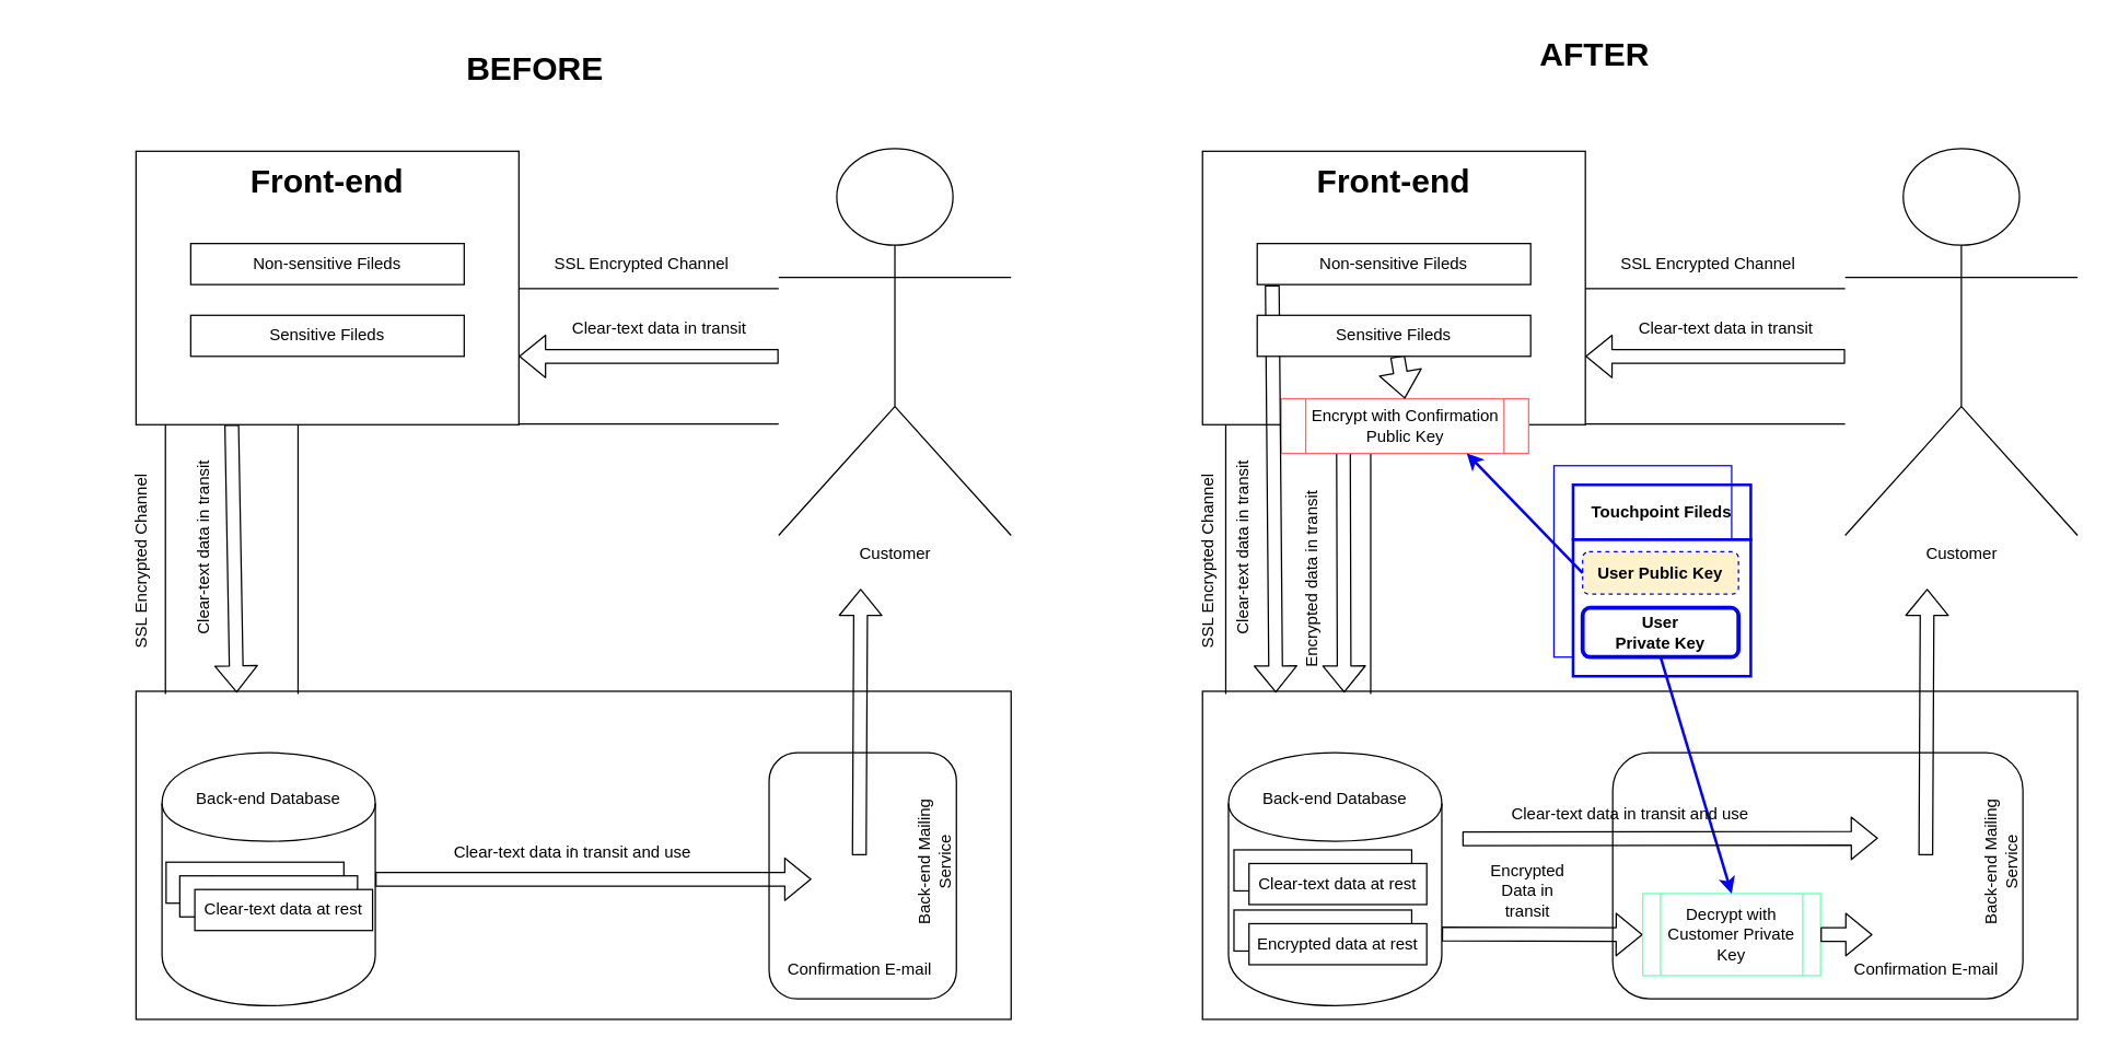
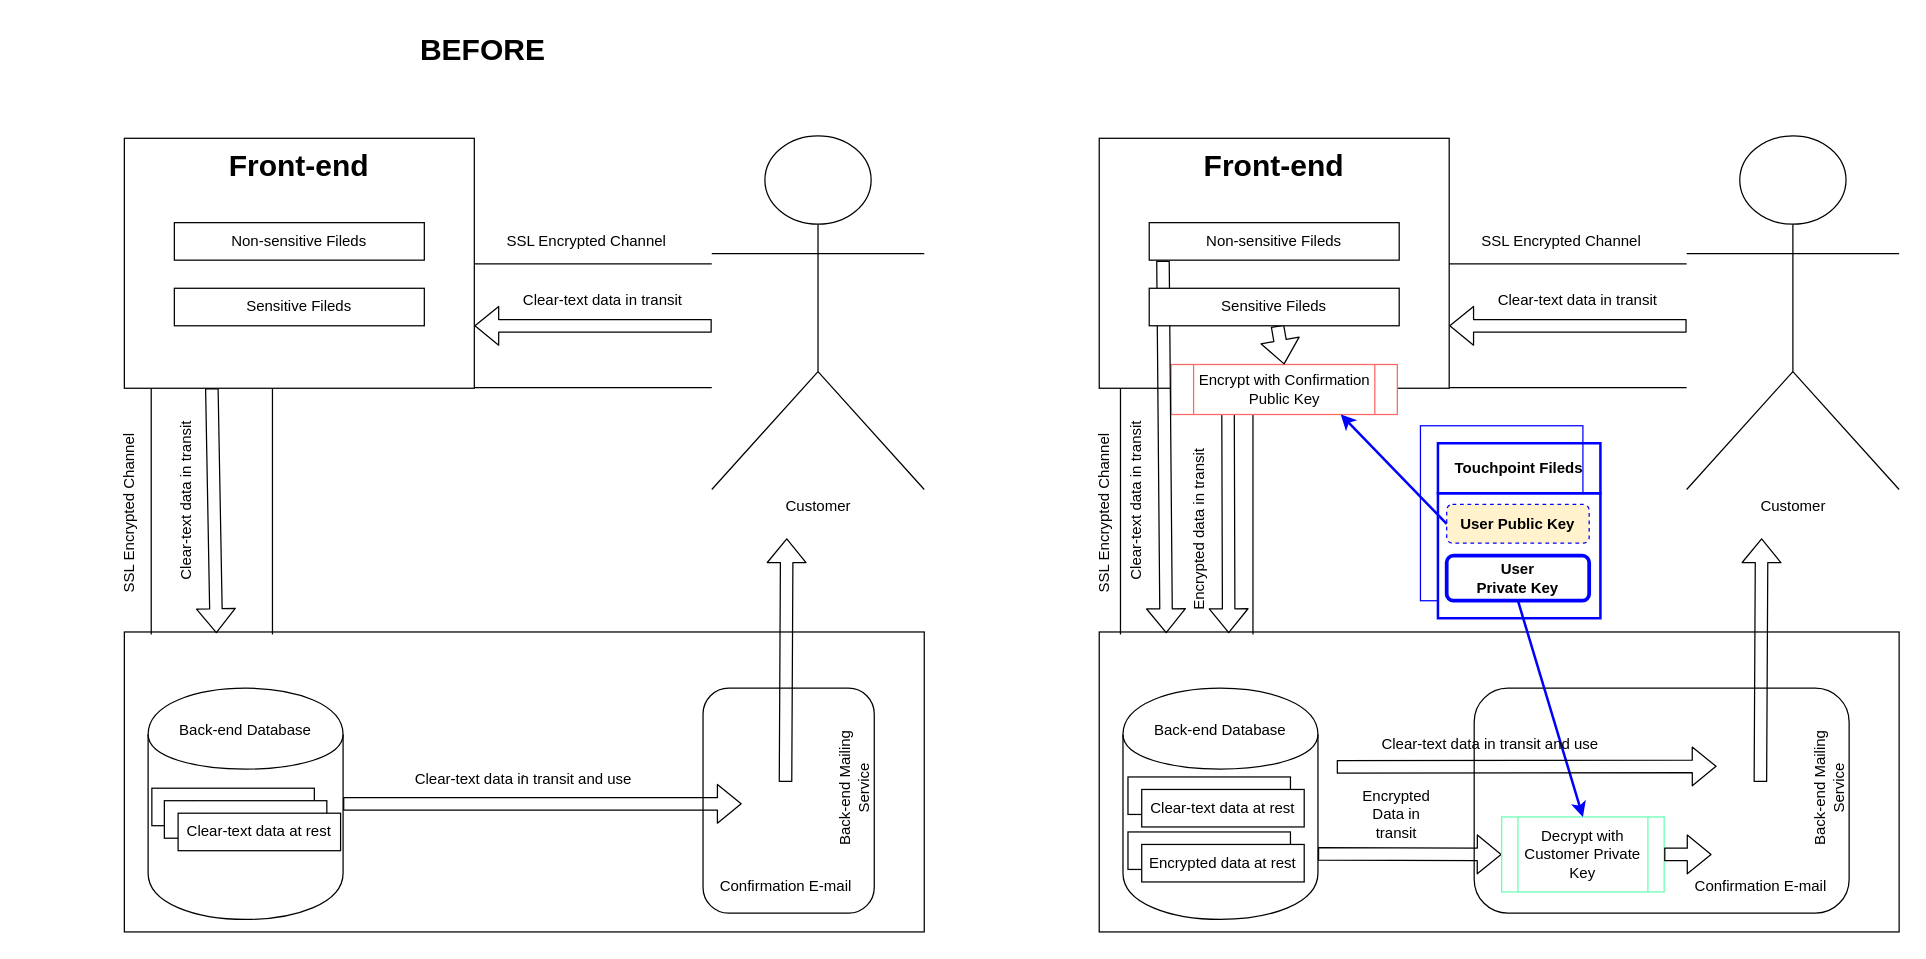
- <mxCell id="30" value="&lt;font style=&quot;font-size: 24px&quot;&gt;&lt;b&gt;AFTER&lt;/b&gt;&lt;/font&gt;" style="text;html=1;strokeColor=none;fillColor=none;align=center;verticalAlign=middle;whiteSpace=wrap;rounded=0;" parent="1" vertex="1"><mxGeometry x="1066" y="20" width="200" height="40" as="geometry" /></mxCell>
- <mxCell id="6" value="&lt;font style=&quot;font-size: 24px&quot;&gt;&lt;b&gt;BEFORE&lt;/b&gt;&lt;/font&gt;" style="text;html=1;strokeColor=none;fillColor=none;align=center;verticalAlign=middle;whiteSpace=wrap;rounded=0;" parent="1" vertex="1"><mxGeometry x="291" y="30" width="200" height="40" as="geometry" /></mxCell>
+ <mxCell id="6" value="&lt;font style=&quot;font-size: 24px&quot;&gt;&lt;b&gt;BEFORE&lt;/b&gt;&lt;/font&gt;" style="text;html=1;strokeColor=none;fillColor=none;align=center;verticalAlign=middle;whiteSpace=wrap;rounded=0;" parent="1" vertex="1"><mxGeometry x="286" y="20" width="200" height="40" as="geometry" /></mxCell>
